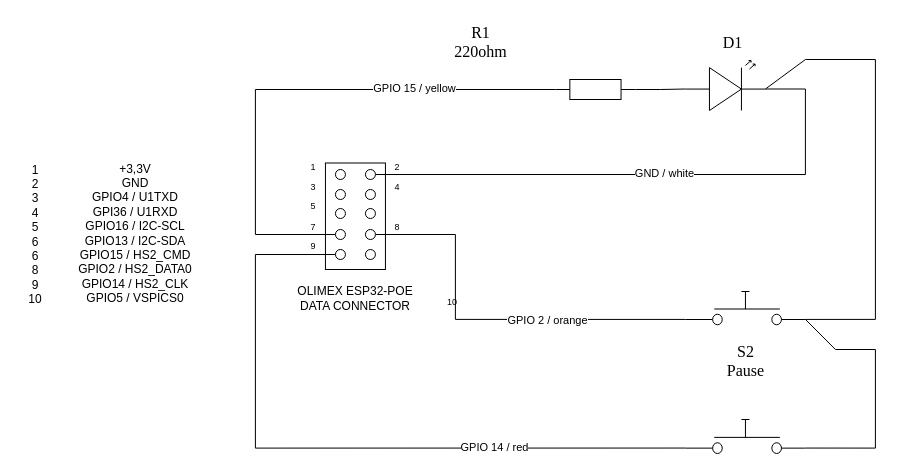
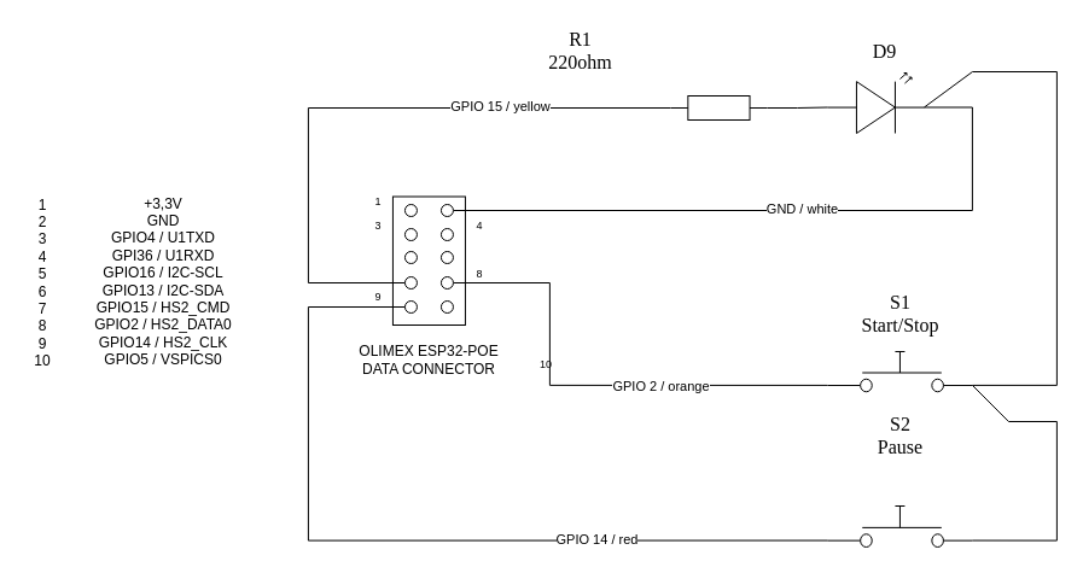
- <mxCell id="43" value="D1" style="text;html=1;resizable=0;points=[];autosize=1;align=center;verticalAlign=top;spacingTop=-4;fontSize=16;fontFamily=Verdana" vertex="1" parent="1"><mxGeometry x="711.94" y="30" width="40" height="20" as="geometry" /></mxCell>
+ <mxCell id="43" value="D9" style="text;html=1;resizable=0;points=[];autosize=1;align=center;verticalAlign=top;spacingTop=-4;fontSize=16;fontFamily=Verdana" vertex="1" parent="1"><mxGeometry x="711.94" y="30" width="40" height="20" as="geometry" /></mxCell>
- <mxCell id="36" value="&lt;font style=&quot;font-size: 9px&quot;&gt;2&lt;/font&gt;" style="text;html=1;strokeColor=none;fillColor=none;align=center;verticalAlign=middle;whiteSpace=wrap;rounded=0;" vertex="1" parent="1"><mxGeometry x="386.94" y="157.75" width="20" height="16.5" as="geometry" /></mxCell>
- <mxCell id="30" value="&lt;font style=&quot;font-size: 9px&quot;&gt;5&lt;/font&gt;" style="text;html=1;strokeColor=none;fillColor=none;align=center;verticalAlign=middle;whiteSpace=wrap;rounded=0;" vertex="1" parent="1"><mxGeometry x="302.94" y="196.75" width="20" height="16.5" as="geometry" /></mxCell>
- <mxCell id="31" value="&lt;font style=&quot;font-size: 9px&quot;&gt;7&lt;/font&gt;" style="text;html=1;strokeColor=none;fillColor=none;align=center;verticalAlign=middle;whiteSpace=wrap;rounded=0;" vertex="1" parent="1"><mxGeometry x="302.94" y="217.75" width="20" height="16.5" as="geometry" /></mxCell>
- <mxCell id="44" value="1&lt;br&gt;2&lt;br&gt;3&lt;br&gt;4&lt;br&gt;5&lt;br&gt;6&lt;br&gt;6&lt;br&gt;8&lt;br&gt;9&lt;br&gt;10" style="text;html=1;strokeColor=none;fillColor=none;align=center;verticalAlign=middle;whiteSpace=wrap;rounded=0;" vertex="1" parent="1"><mxGeometry x="20" y="159" width="30" height="150" as="geometry" /></mxCell>
+ <mxCell id="44" value="1&lt;br&gt;2&lt;br&gt;3&lt;br&gt;4&lt;br&gt;5&lt;br&gt;6&lt;br&gt;7&lt;br&gt;8&lt;br&gt;9&lt;br&gt;10" style="text;html=1;strokeColor=none;fillColor=none;align=center;verticalAlign=middle;whiteSpace=wrap;rounded=0;" vertex="1" parent="1"><mxGeometry x="20" y="159" width="30" height="150" as="geometry" /></mxCell>
+ <mxCell id="39" value="&lt;div&gt;S1&lt;/div&gt;&lt;div&gt;Start/Stop&lt;/div&gt;" style="text;html=1;resizable=0;points=[];autosize=1;align=center;verticalAlign=top;spacingTop=-4;fontSize=16;fontFamily=Verdana" vertex="1" parent="1"><mxGeometry x="694.94" y="237.75" width="100" height="40" as="geometry" /></mxCell>
